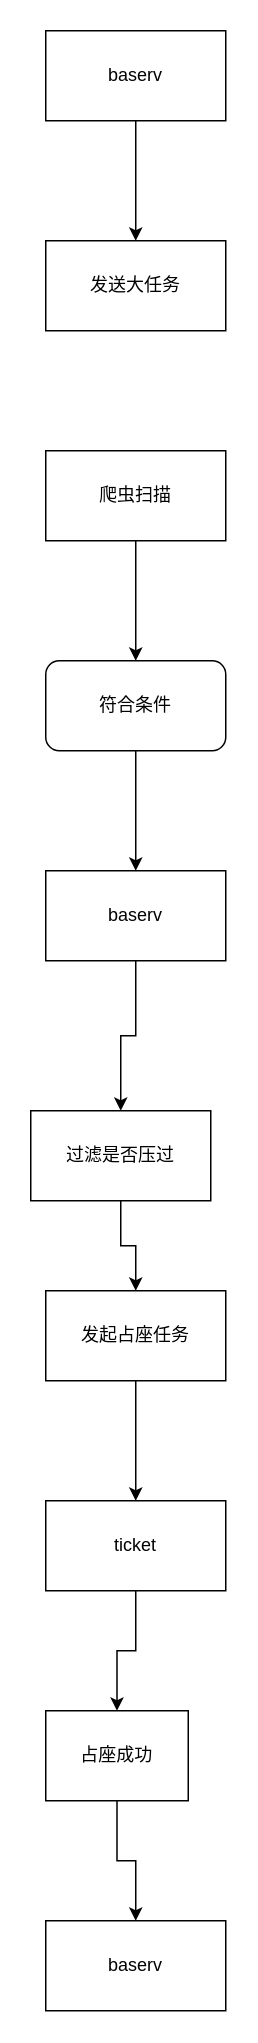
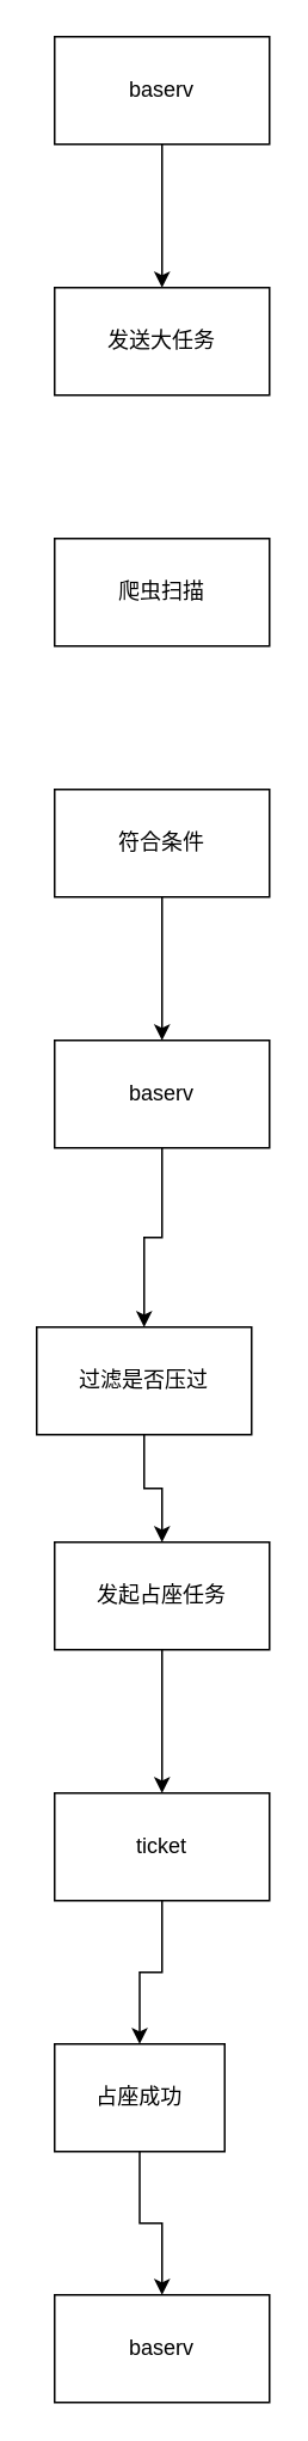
- <mxCell id="5" value="" style="edgeStyle=orthogonalEdgeStyle;rounded=0;orthogonalLoop=1;jettySize=auto;html=1;" edge="1" parent="1" source="6" target="8"><mxGeometry relative="1" as="geometry" /></mxCell>
- <mxCell id="8" value="符合条件" style="whiteSpace=wrap;html=1;rounded=1;" vertex="1" parent="1"><mxGeometry x="30" y="440" width="120" height="60" as="geometry" /></mxCell>
+ <mxCell id="8" value="符合条件" style="whiteSpace=wrap;html=1;rounded=0;" vertex="1" parent="1"><mxGeometry x="30" y="440" width="120" height="60" as="geometry" /></mxCell>
